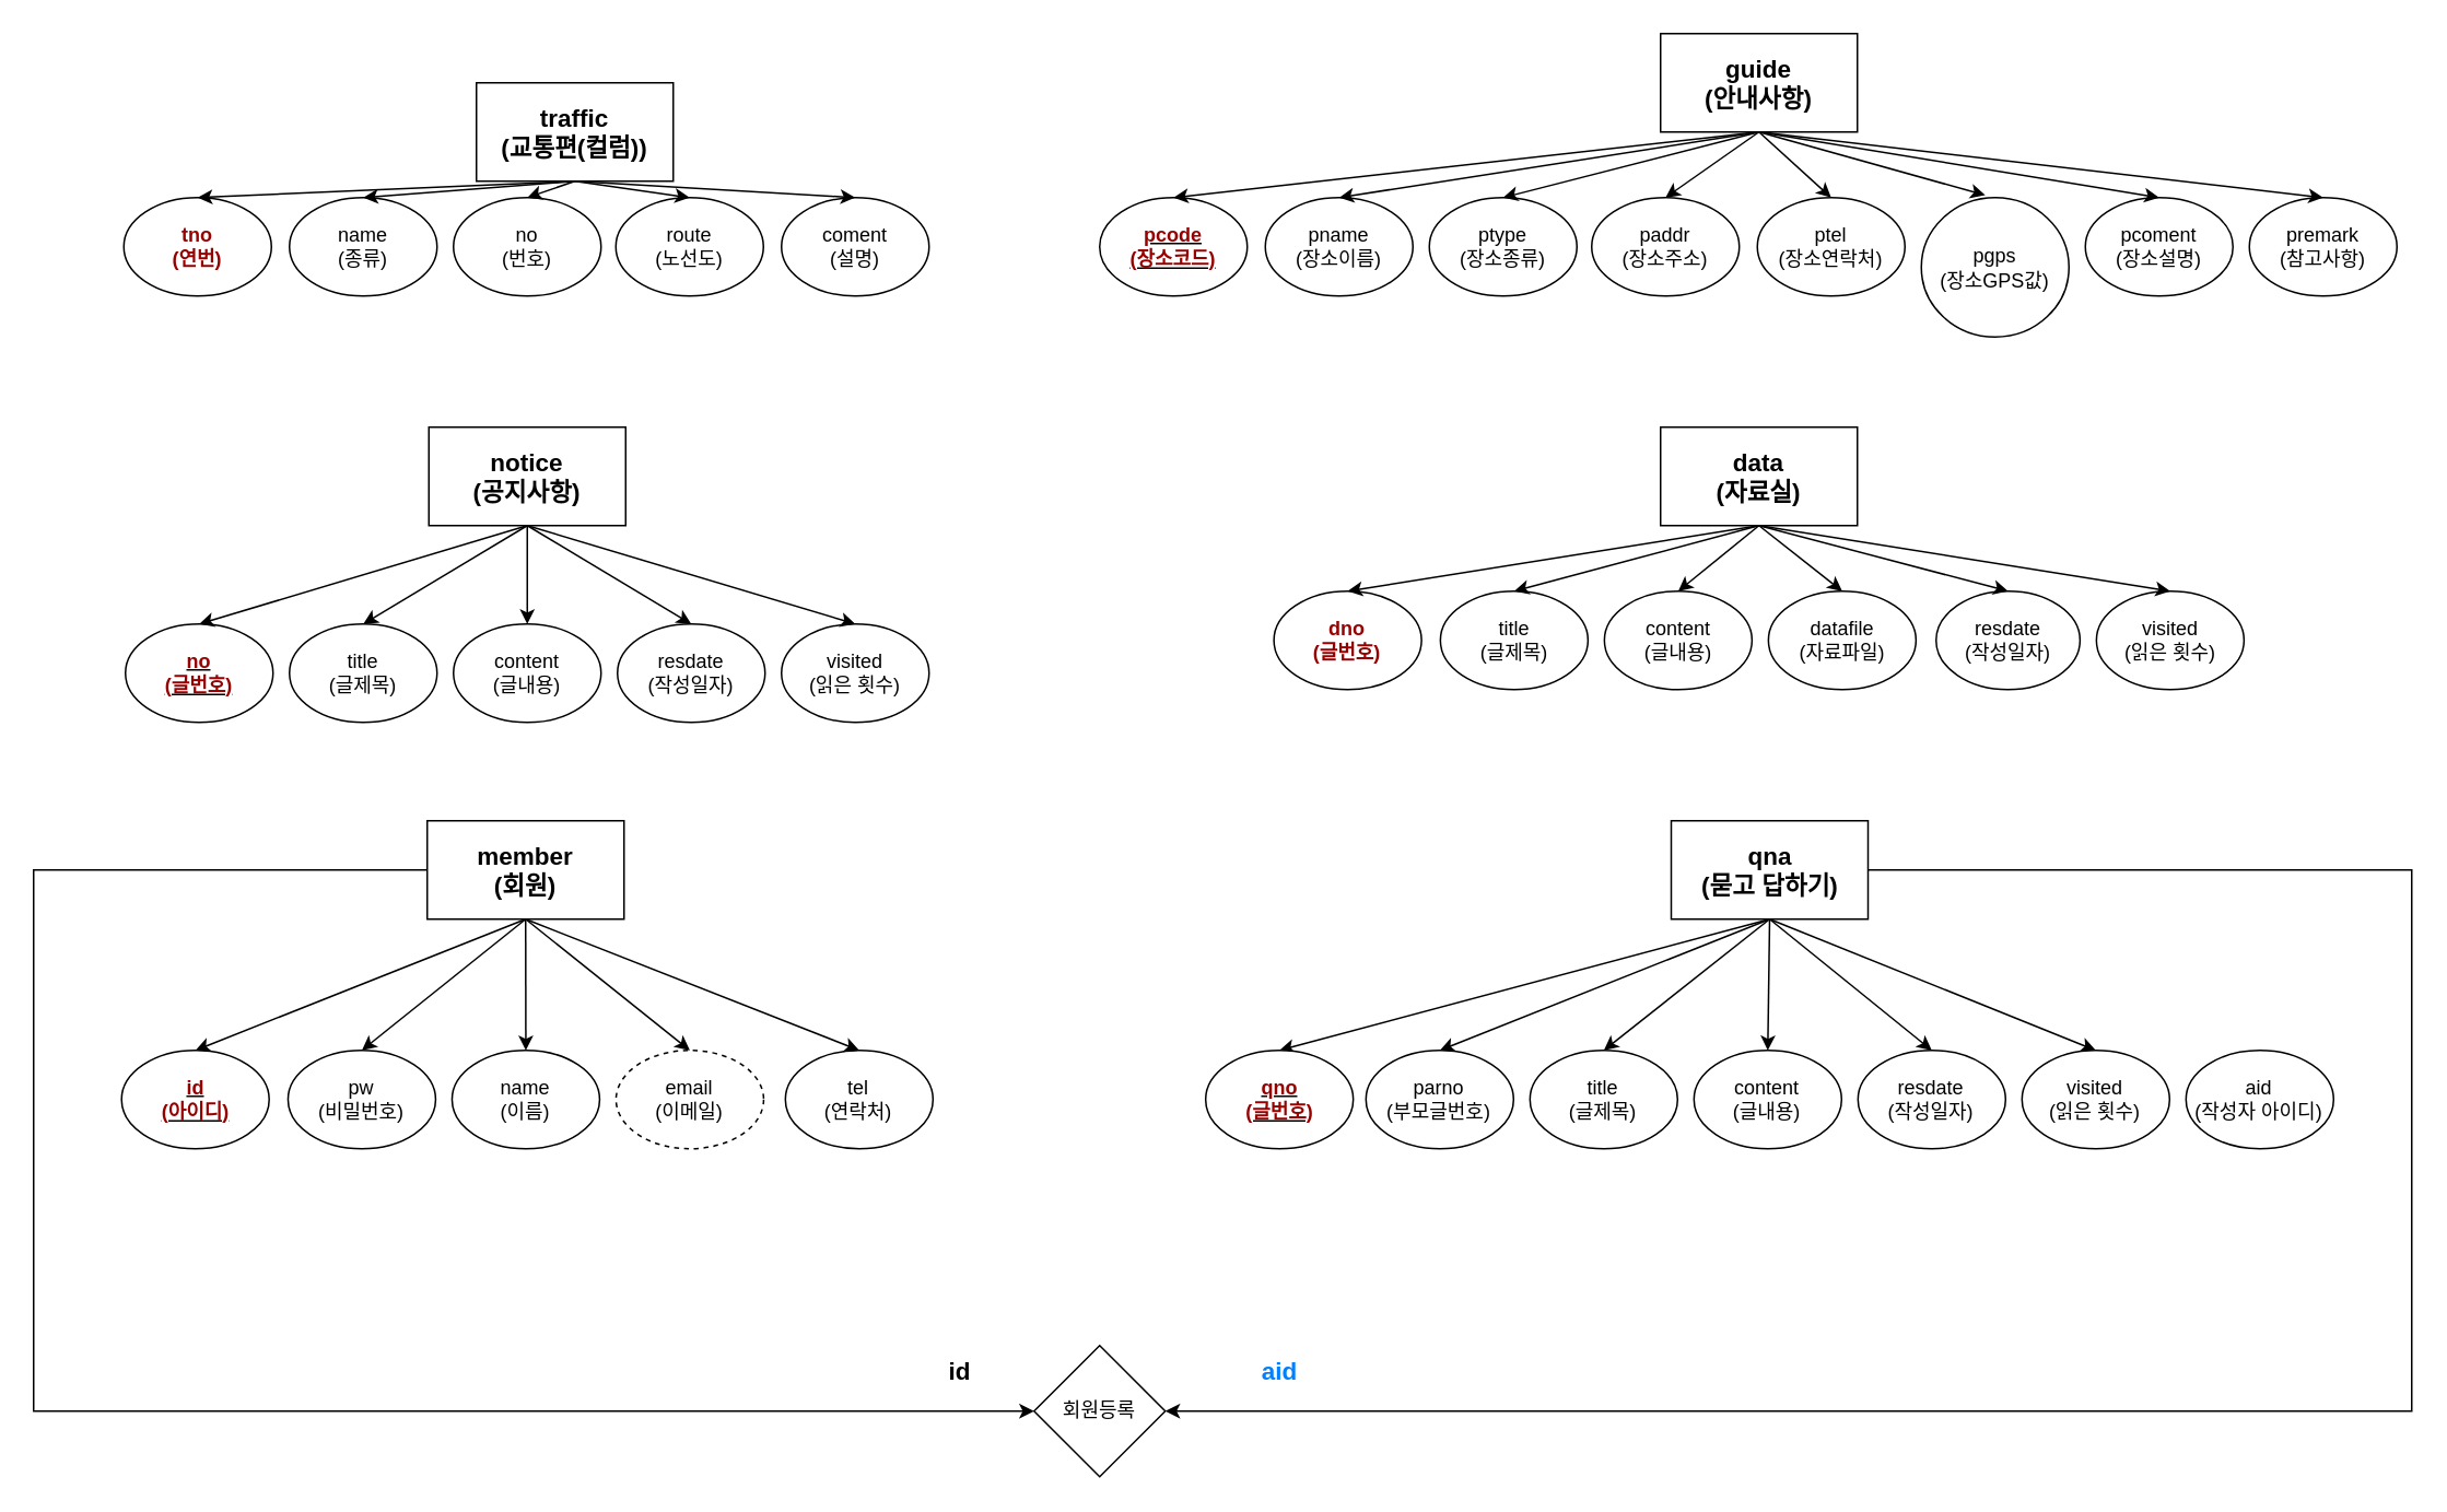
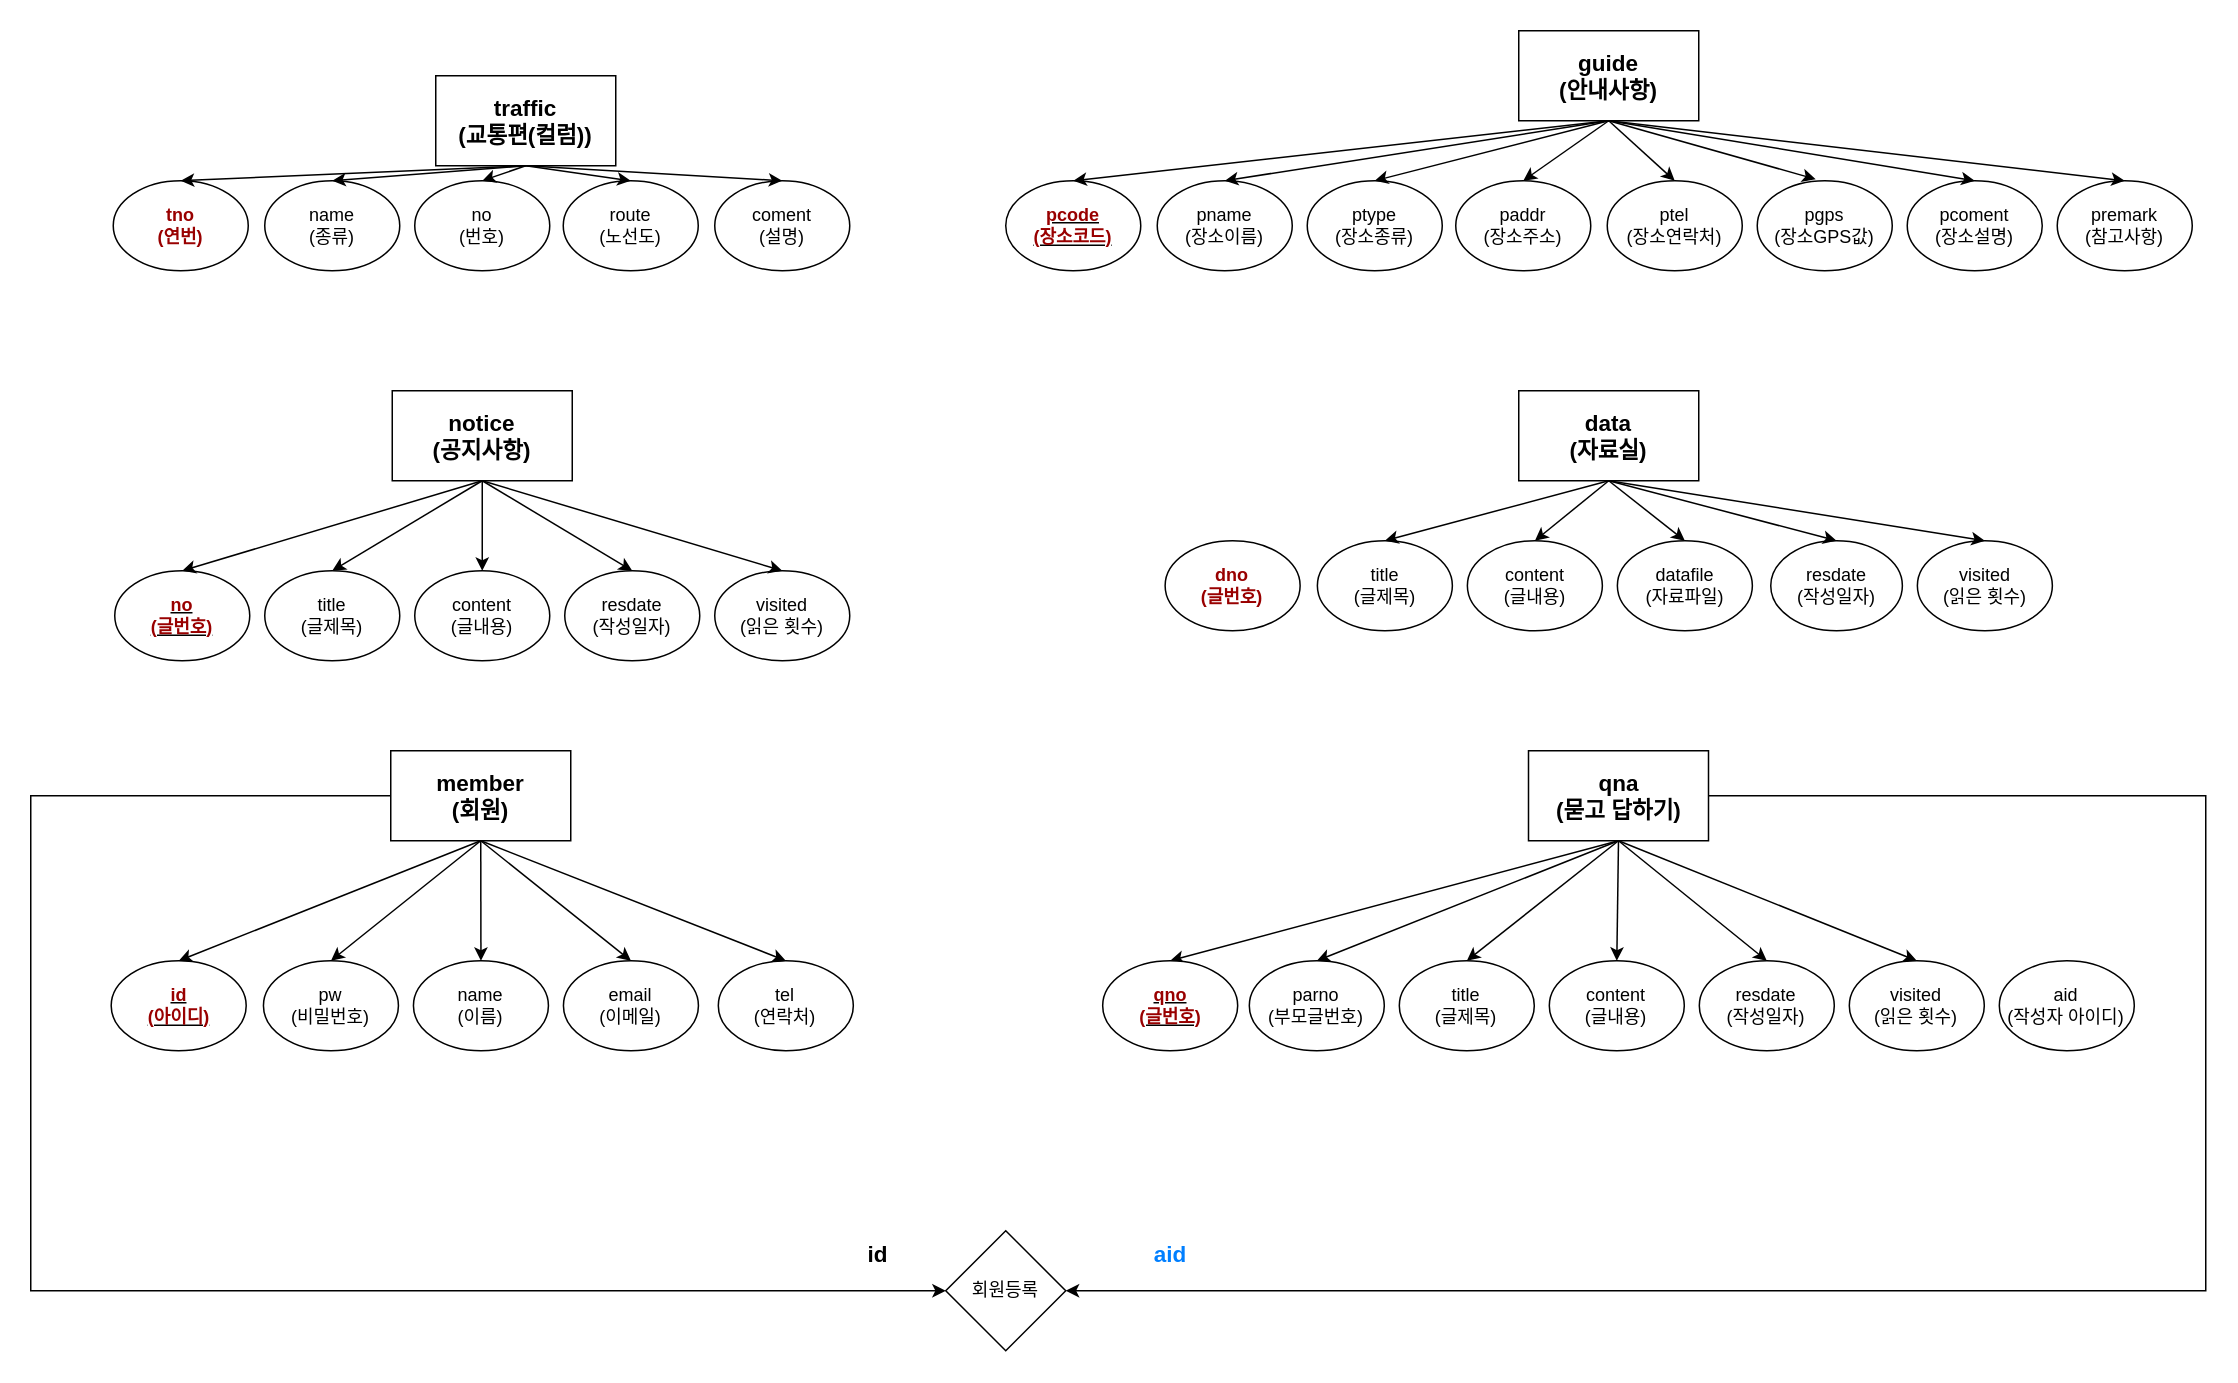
- <mxCell id="17" value="pgps&lt;div&gt;(장소GPS값)&lt;/div&gt;" style="ellipse;whiteSpace=wrap;html=1;" parent="1" vertex="1"><mxGeometry x="1171" y="120" width="90" height="85" as="geometry" /></mxCell>
+ <mxCell id="17" value="pgps&lt;div&gt;(장소GPS값)&lt;/div&gt;" style="ellipse;whiteSpace=wrap;html=1;" parent="1" vertex="1"><mxGeometry x="1171" y="120" width="90" height="60" as="geometry" /></mxCell>
- <mxCell id="58" value="" style="endArrow=classic;html=1;rounded=0;exitX=0.5;exitY=1;exitDx=0;exitDy=0;entryX=0.5;entryY=0;entryDx=0;entryDy=0;" parent="1" source="51" target="52" edge="1"><mxGeometry width="50" height="50" relative="1" as="geometry"><mxPoint x="1172" y="200" as="sourcePoint" /><mxPoint x="1222" y="150" as="targetPoint" /></mxGeometry></mxCell>
- <mxCell id="69" value="email&lt;div&gt;(이메일)&lt;/div&gt;" style="ellipse;whiteSpace=wrap;html=1;dashed=1;" parent="1" vertex="1"><mxGeometry x="375.13" y="640" width="90" height="60" as="geometry" /></mxCell>
+ <mxCell id="69" value="email&lt;div&gt;(이메일)&lt;/div&gt;" style="ellipse;whiteSpace=wrap;html=1;" parent="1" vertex="1"><mxGeometry x="375.13" y="640" width="90" height="60" as="geometry" /></mxCell>
